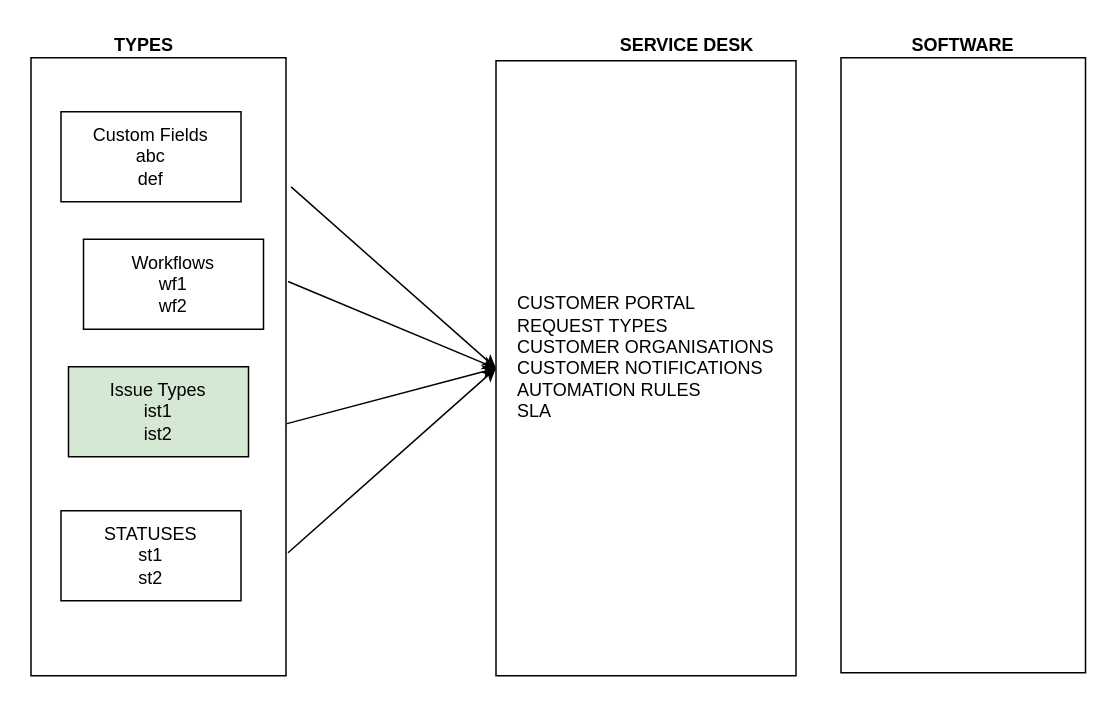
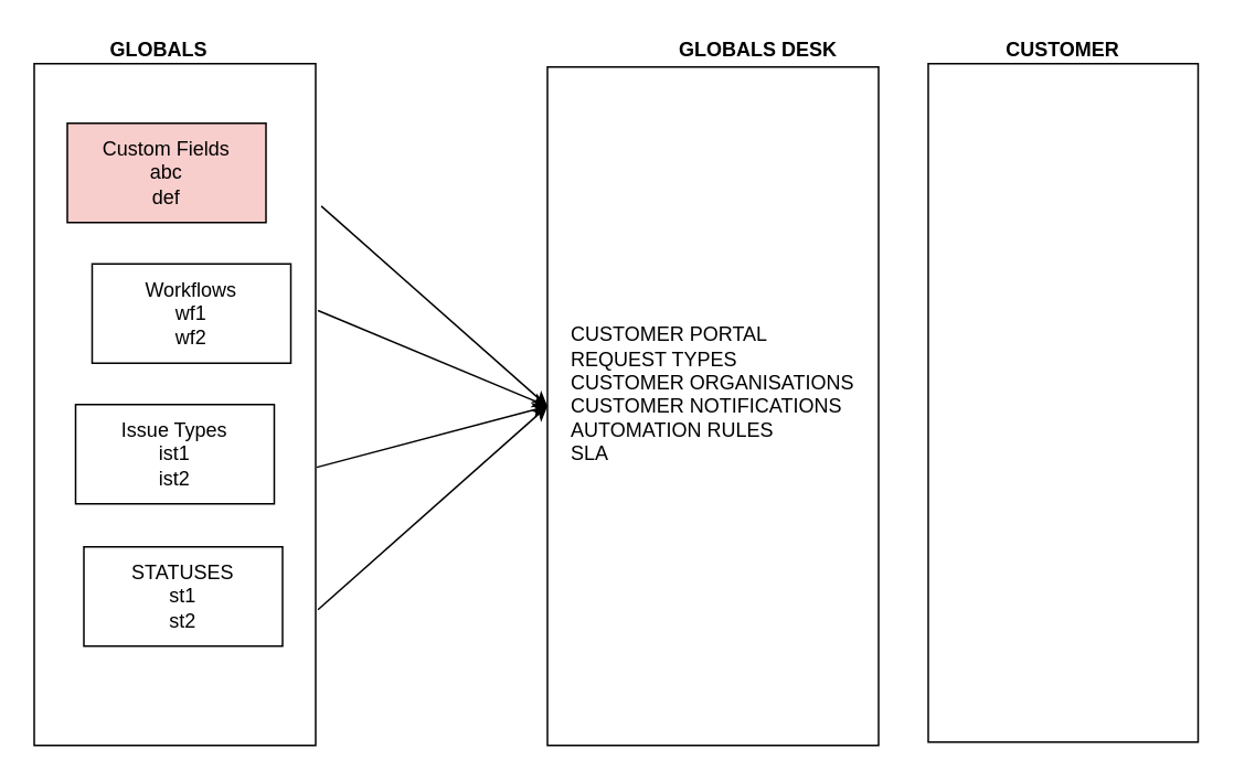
- <mxCell id="6" value="&lt;b&gt;TYPES&lt;/b&gt;" style="text;html=1;align=center;verticalAlign=middle;resizable=0;points=[];autosize=1;" vertex="1" parent="1"><mxGeometry x="60" y="20" width="70" height="20" as="geometry" /></mxCell>
+ <mxCell id="6" value="&lt;b&gt;GLOBALS&lt;/b&gt;" style="text;html=1;align=center;verticalAlign=middle;resizable=0;points=[];autosize=1;" vertex="1" parent="1"><mxGeometry x="60" y="20" width="70" height="20" as="geometry" /></mxCell>
- <mxCell id="8" value="&lt;b&gt;SERVICE DESK&lt;/b&gt;" style="text;html=1;align=center;verticalAlign=middle;resizable=0;points=[];autosize=1;" vertex="1" parent="1"><mxGeometry x="406.5" y="20" width="100" height="20" as="geometry" /></mxCell>
+ <mxCell id="8" value="&lt;b&gt;GLOBALS DESK&lt;/b&gt;" style="text;html=1;align=center;verticalAlign=middle;resizable=0;points=[];autosize=1;" vertex="1" parent="1"><mxGeometry x="406.5" y="20" width="100" height="20" as="geometry" /></mxCell>
- <mxCell id="15" value="&lt;b&gt;SOFTWARE&lt;/b&gt;" style="text;html=1;align=center;verticalAlign=middle;resizable=0;points=[];autosize=1;" vertex="1" parent="1"><mxGeometry x="601" y="20" width="80" height="20" as="geometry" /></mxCell>
+ <mxCell id="15" value="&lt;b&gt;CUSTOMER&lt;/b&gt;" style="text;html=1;align=center;verticalAlign=middle;resizable=0;points=[];autosize=1;" vertex="1" parent="1"><mxGeometry x="601" y="20" width="80" height="20" as="geometry" /></mxCell>
- <mxCell id="2" value="Custom Fields&lt;br&gt;abc&lt;br&gt;def" style="rounded=0;whiteSpace=wrap;html=1;" vertex="1" parent="1"><mxGeometry x="40" y="74" width="120" height="60" as="geometry" /></mxCell>
+ <mxCell id="2" value="Custom Fields&lt;br&gt;abc&lt;br&gt;def" style="rounded=0;whiteSpace=wrap;html=1;fillColor=#f8cecc;" vertex="1" parent="1"><mxGeometry x="40" y="74" width="120" height="60" as="geometry" /></mxCell>
- <mxCell id="4" value="Issue Types&lt;br&gt;ist1&lt;br&gt;ist2" style="rounded=0;whiteSpace=wrap;html=1;fillColor=#d5e8d4;" vertex="1" parent="1"><mxGeometry x="45" y="244" width="120" height="60" as="geometry" /></mxCell>
+ <mxCell id="4" value="Issue Types&lt;br&gt;ist1&lt;br&gt;ist2" style="rounded=0;whiteSpace=wrap;html=1;" vertex="1" parent="1"><mxGeometry x="45" y="244" width="120" height="60" as="geometry" /></mxCell>
- <mxCell id="12" value="STATUSES&lt;br&gt;st1&lt;br&gt;st2" style="rounded=0;whiteSpace=wrap;html=1;fillColor=none;" vertex="1" parent="1"><mxGeometry x="40" y="340" width="120" height="60" as="geometry" /></mxCell>
+ <mxCell id="12" value="STATUSES&lt;br&gt;st1&lt;br&gt;st2" style="rounded=0;whiteSpace=wrap;html=1;fillColor=none;" vertex="1" parent="1"><mxGeometry x="50" y="330" width="120" height="60" as="geometry" /></mxCell>
